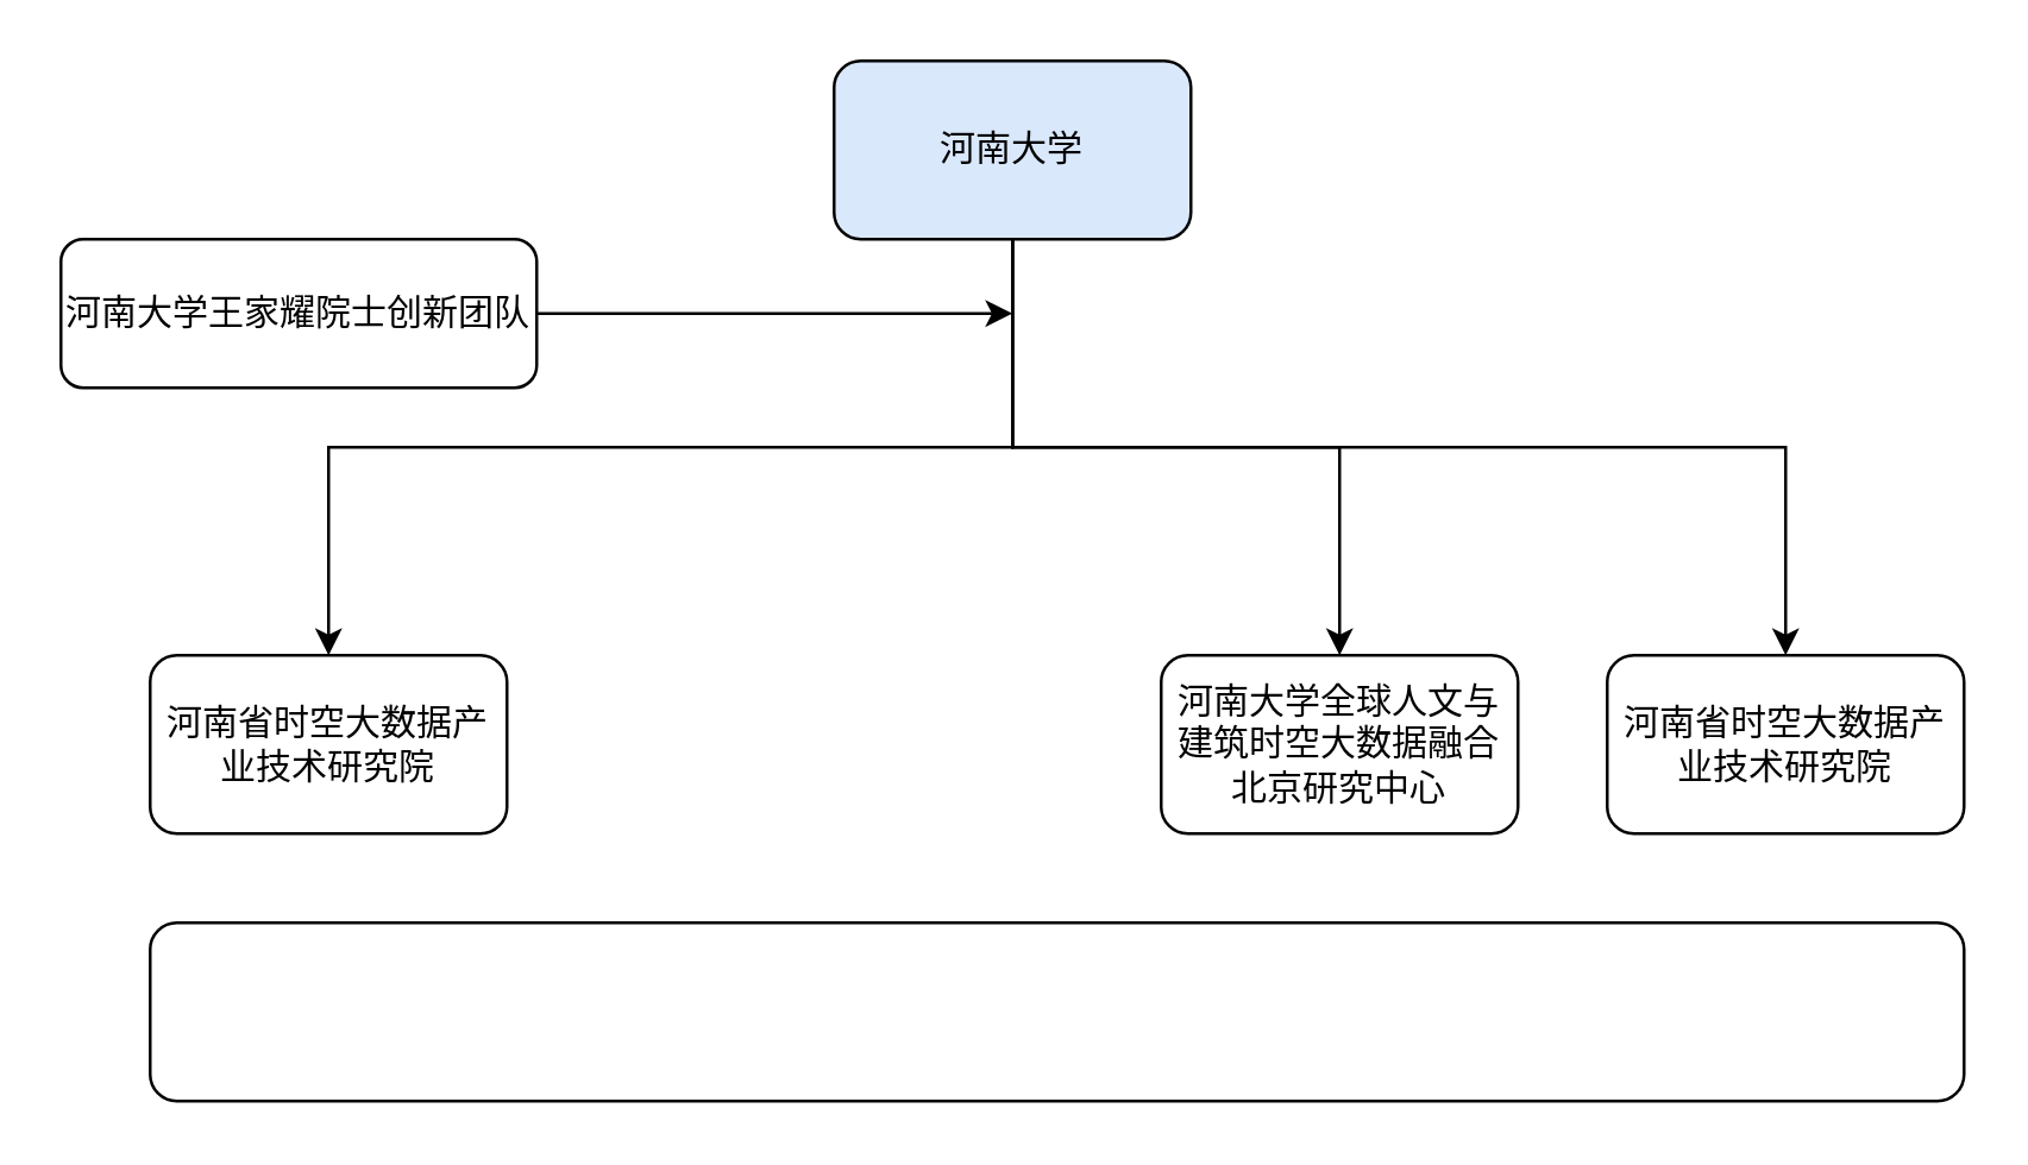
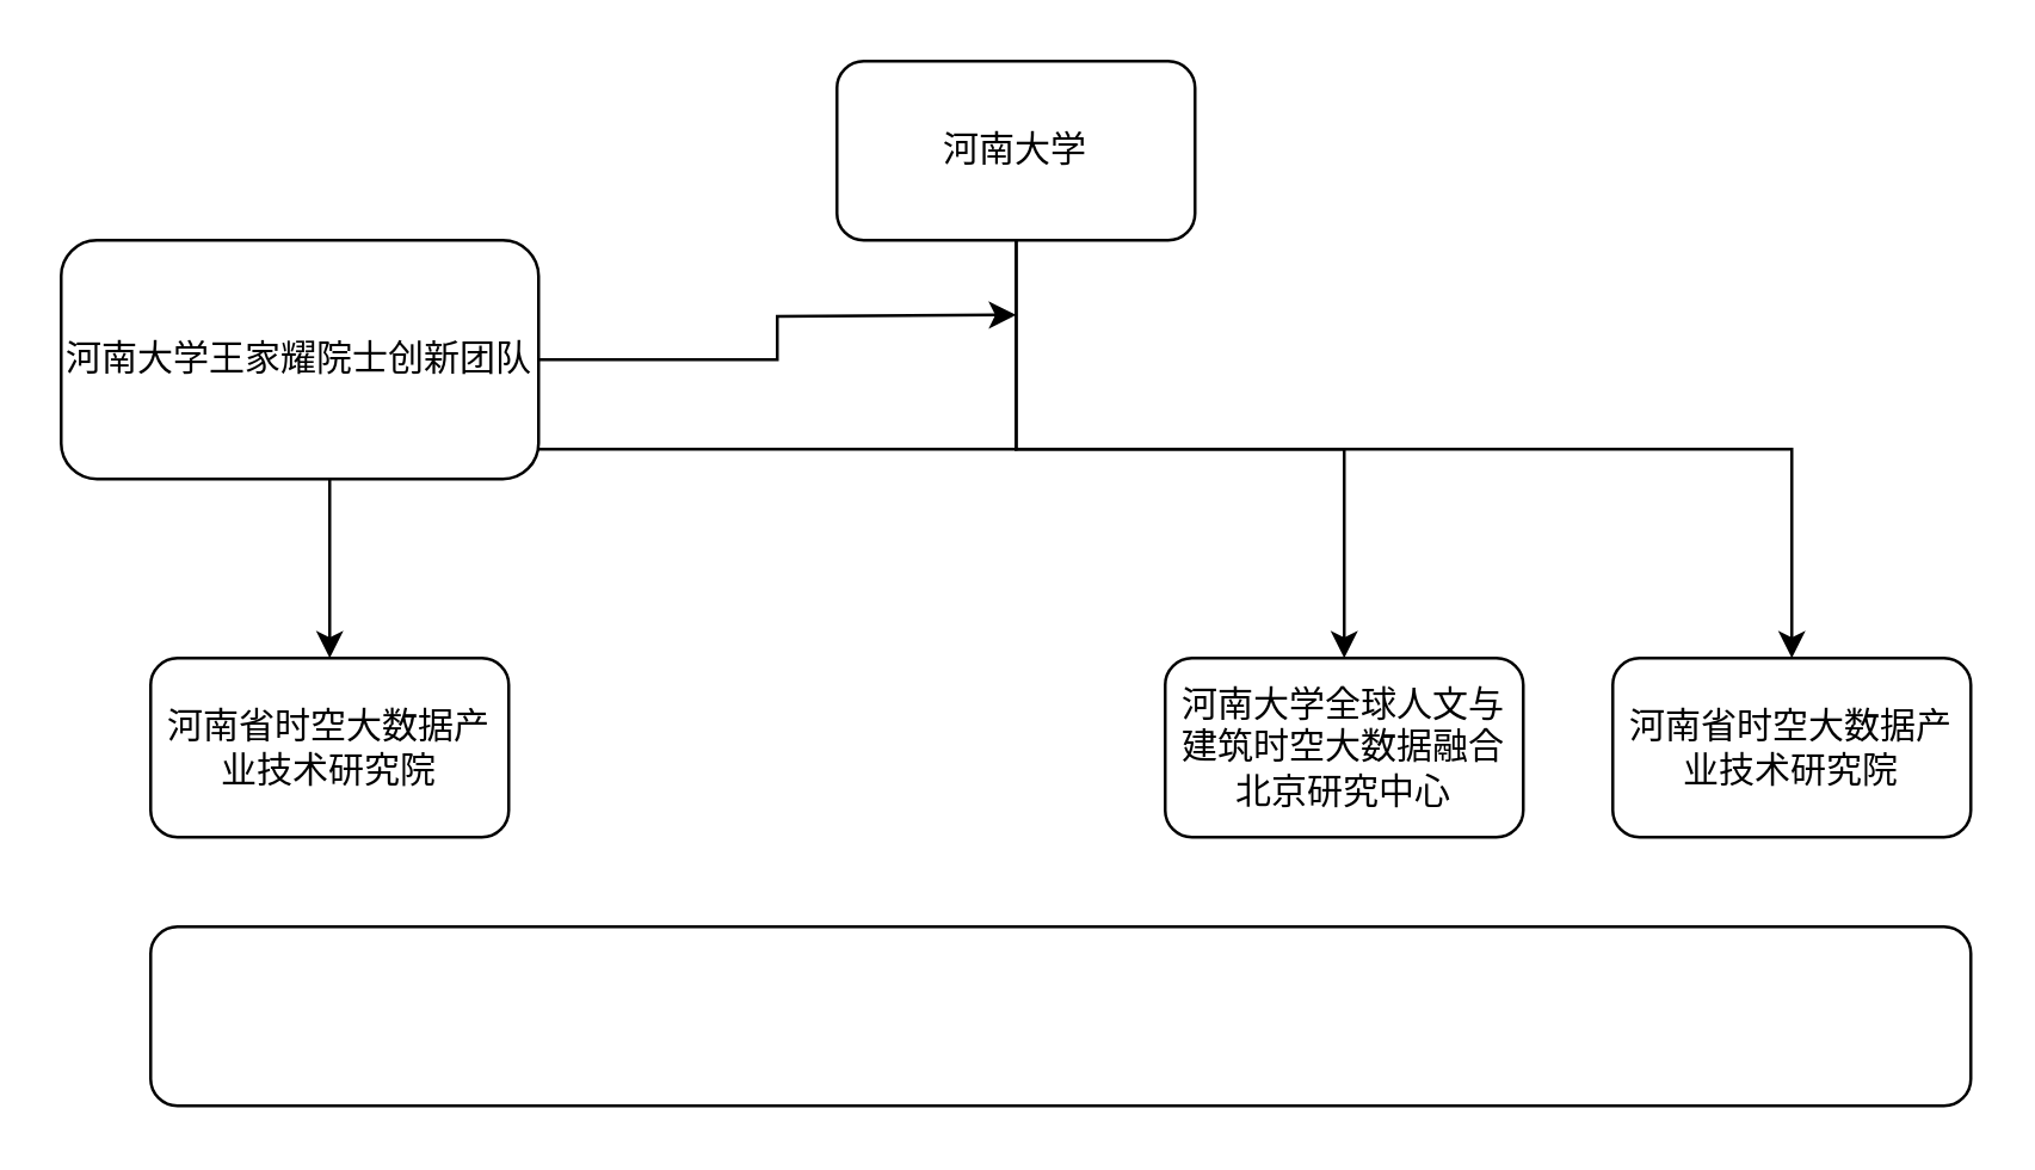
- <mxCell id="5" value="河南大学" style="rounded=1;whiteSpace=wrap;html=1;fillColor=#dae8fc;" vertex="1" parent="1"><mxGeometry x="280" y="20" width="120" height="60" as="geometry" /></mxCell>
+ <mxCell id="5" value="河南大学" style="rounded=1;whiteSpace=wrap;html=1;" vertex="1" parent="1"><mxGeometry x="280" y="20" width="120" height="60" as="geometry" /></mxCell>
- <mxCell id="7" value="河南大学王家耀院士创新团队" style="rounded=1;whiteSpace=wrap;html=1;" vertex="1" parent="1"><mxGeometry x="20" y="80" width="160" height="50" as="geometry" /></mxCell>
+ <mxCell id="7" value="河南大学王家耀院士创新团队" style="rounded=1;whiteSpace=wrap;html=1;" vertex="1" parent="1"><mxGeometry x="20" y="80" width="160" height="80" as="geometry" /></mxCell>
